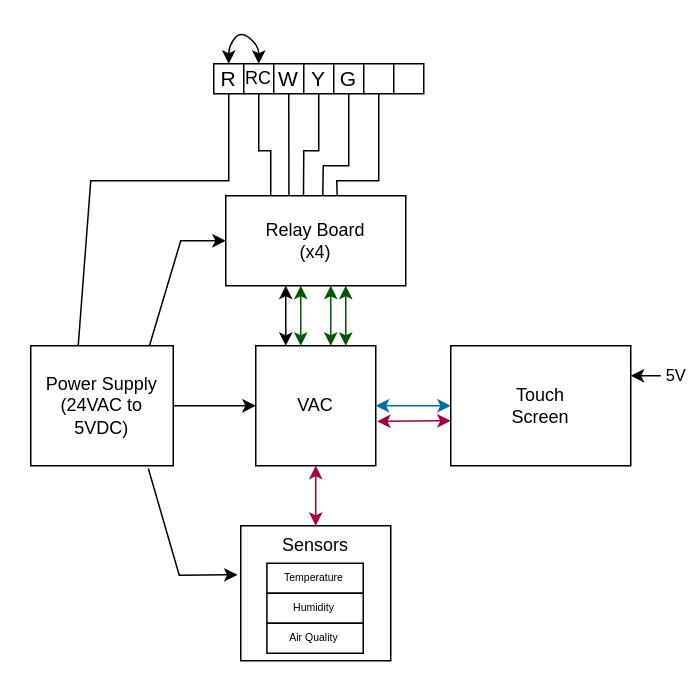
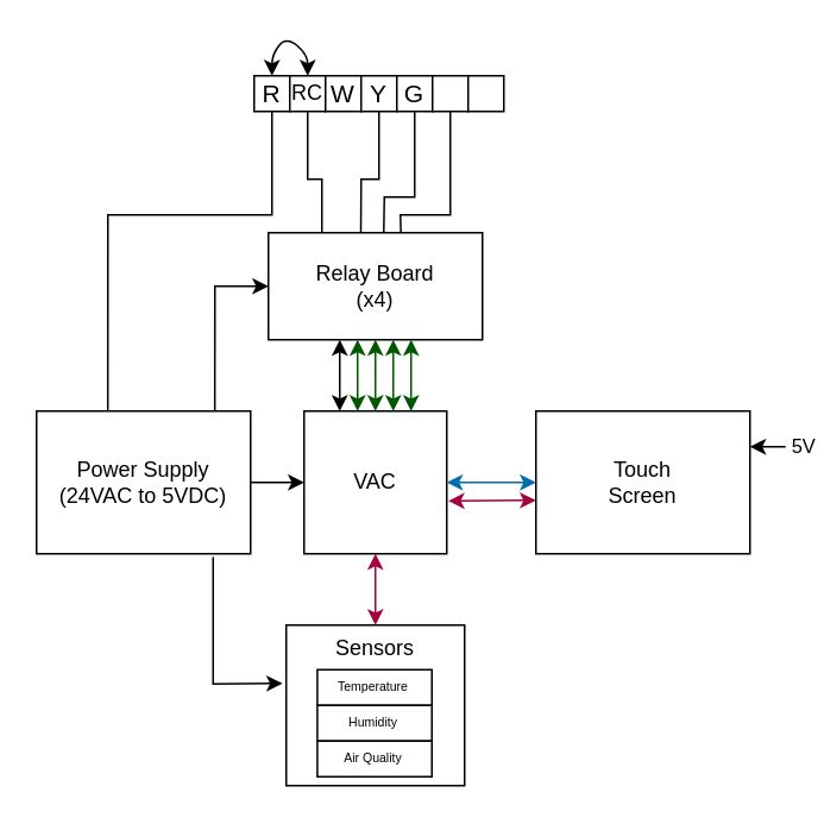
- <mxCell id="32" value="" style="endArrow=none;html=1;rounded=0;strokeColor=#000000;fontSize=7;entryX=0.5;entryY=1;entryDx=0;entryDy=0;exitX=0.351;exitY=0.002;exitDx=0;exitDy=0;exitPerimeter=0;" edge="1" parent="1" source="8" target="25"><mxGeometry width="50" height="50" relative="1" as="geometry"><mxPoint x="200" y="120" as="sourcePoint" /><mxPoint x="219" y="62" as="targetPoint" /></mxGeometry></mxCell>
+ <mxCell id="9" value="" style="endArrow=classic;startArrow=classic;html=1;rounded=0;entryX=0.5;entryY=1;entryDx=0;entryDy=0;exitX=0.5;exitY=0;exitDx=0;exitDy=0;fillColor=#008a00;strokeColor=#005700;" edge="1" parent="1" source="2" target="8"><mxGeometry width="50" height="50" relative="1" as="geometry"><mxPoint x="190" y="300" as="sourcePoint" /><mxPoint x="240" y="250" as="targetPoint" /></mxGeometry></mxCell>
- <mxCell id="6" value="Power Supply&lt;br&gt;(24VAC to 5VDC)" style="rounded=0;whiteSpace=wrap;html=1;" vertex="1" parent="1"><mxGeometry x="20" y="230" width="95" height="80" as="geometry" /></mxCell>
+ <mxCell id="6" value="Power Supply&lt;br&gt;(24VAC to 5VDC)" style="rounded=0;whiteSpace=wrap;html=1;" vertex="1" parent="1"><mxGeometry x="20" y="230" width="120" height="80" as="geometry" /></mxCell>
